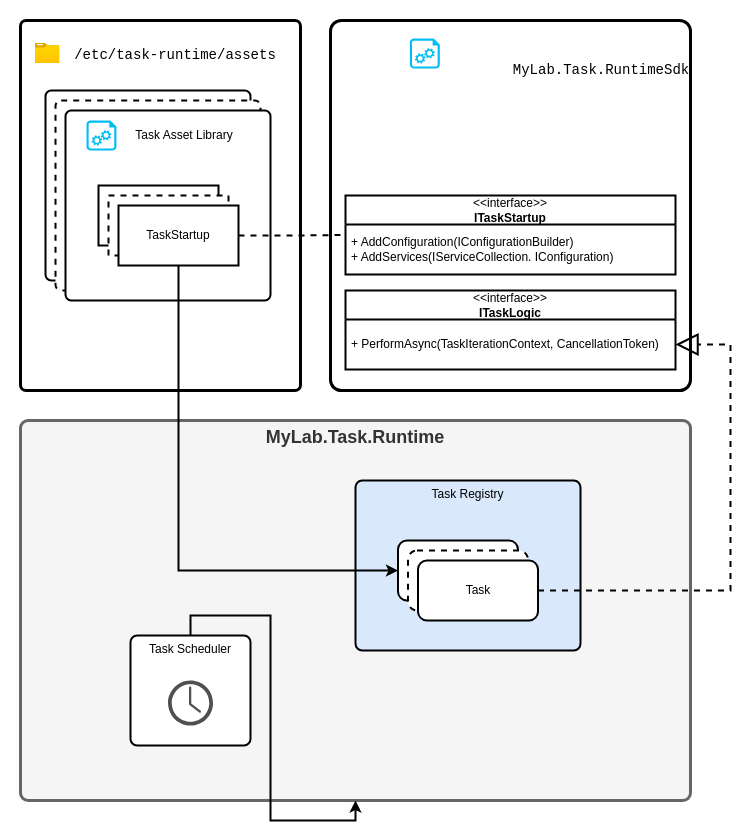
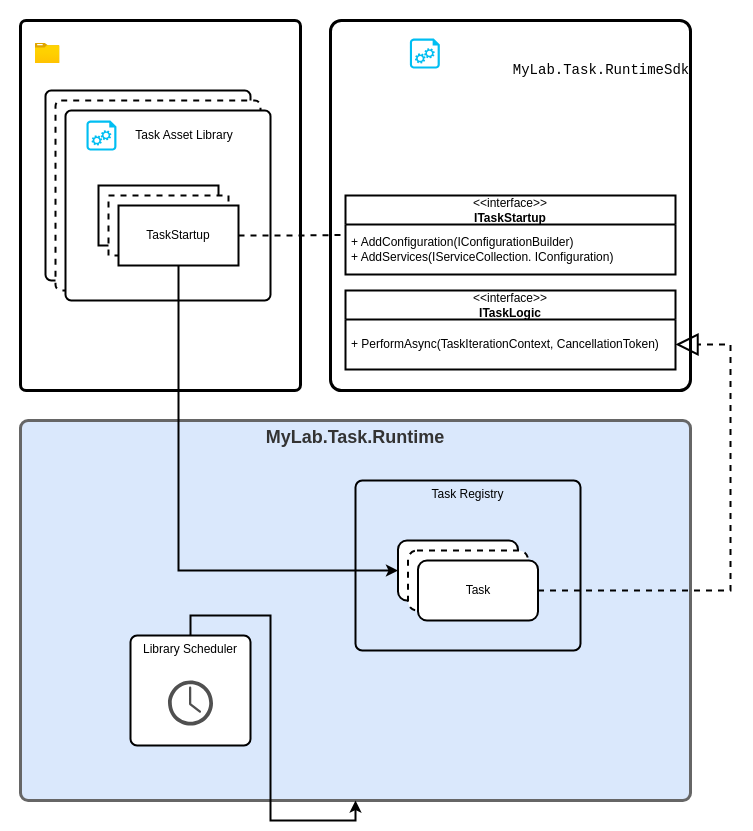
- <mxCell id="6" value="&lt;div style=&quot;background-color: rgb(255, 255, 255); font-size: 14px; line-height: 19px;&quot;&gt;/etc/task-runtime/assets&lt;/div&gt;" style="text;html=1;strokeColor=none;fillColor=none;align=center;verticalAlign=middle;whiteSpace=wrap;rounded=0;fontFamily=Courier New;fontSize=14;" parent="1" vertex="1"><mxGeometry x="65.16" y="40" width="220" height="30" as="geometry" /></mxCell>
- <mxCell id="5" value="MyLab.Task.Runtime" style="rounded=1;whiteSpace=wrap;html=1;arcSize=2;verticalAlign=top;strokeWidth=3;fontSize=18;fontFamily=Helvetica;fontStyle=1;fillColor=#f5f5f5;strokeColor=#666666;fontColor=#333333;" parent="1" vertex="1"><mxGeometry x="20" y="420" width="670" height="380" as="geometry" /></mxCell>
+ <mxCell id="5" value="MyLab.Task.Runtime" style="rounded=1;whiteSpace=wrap;html=1;arcSize=2;verticalAlign=top;strokeWidth=3;fontSize=18;fontFamily=Helvetica;fontStyle=1;fillColor=#dae8fc;strokeColor=#666666;fontColor=#333333;" parent="1" vertex="1"><mxGeometry x="20" y="420" width="670" height="380" as="geometry" /></mxCell>
- <mxCell id="22" value="Task Scheduler" style="rounded=1;whiteSpace=wrap;html=1;verticalAlign=top;strokeWidth=2;arcSize=6;" parent="1" vertex="1"><mxGeometry x="130" y="635" width="120" height="110" as="geometry" /></mxCell>
+ <mxCell id="22" value="Library Scheduler" style="rounded=1;whiteSpace=wrap;html=1;verticalAlign=top;strokeWidth=2;arcSize=6;" parent="1" vertex="1"><mxGeometry x="130" y="635" width="120" height="110" as="geometry" /></mxCell>
